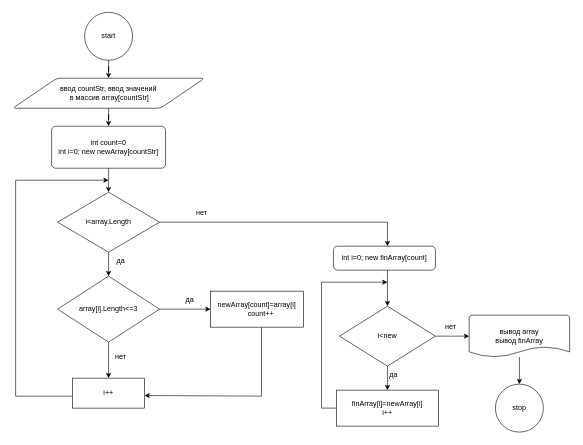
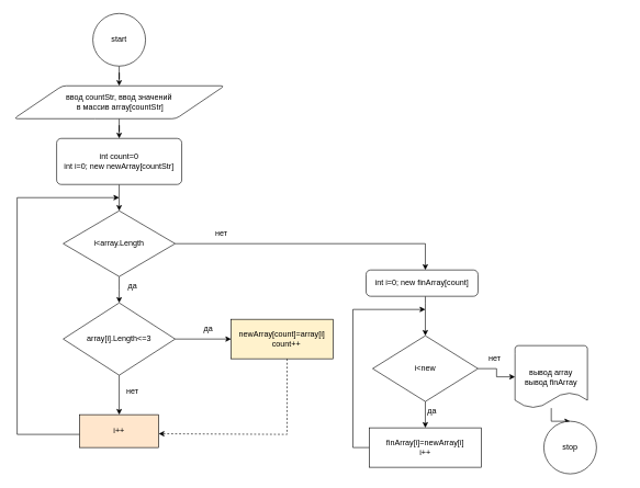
- <mxCell id="20" value="newArray[count]=array[i]&lt;br&gt;&amp;nbsp;&amp;nbsp;&amp;nbsp; count++" style="whiteSpace=wrap;html=1;" parent="1" vertex="1"><mxGeometry x="350" y="485" width="155" height="60" as="geometry" /></mxCell>
+ <mxCell id="20" value="newArray[count]=array[i]&lt;br&gt;&amp;nbsp;&amp;nbsp;&amp;nbsp; count++" style="whiteSpace=wrap;html=1;fillColor=#fff2cc;" parent="1" vertex="1"><mxGeometry x="350" y="485" width="155" height="60" as="geometry" /></mxCell>
- <mxCell id="9" value="&lt;div&gt;вывод array&lt;/div&gt;&lt;div&gt;вывод finArray&lt;br&gt;&lt;/div&gt;" style="strokeWidth=1;html=1;shape=mxgraph.flowchart.document2;whiteSpace=wrap;size=0.25;" parent="1" vertex="1"><mxGeometry x="781.25" y="525" width="167.5" height="70" as="geometry" /></mxCell>
+ <mxCell id="9" value="&lt;div&gt;вывод array&lt;/div&gt;&lt;div&gt;вывод finArray&lt;br&gt;&lt;/div&gt;" style="strokeWidth=1;html=1;shape=mxgraph.flowchart.document2;whiteSpace=wrap;size=0.25;" parent="1" vertex="1"><mxGeometry x="781.25" y="525" width="110" height="95" as="geometry" /></mxCell>
- <mxCell id="24" value="i++" style="whiteSpace=wrap;html=1;" parent="1" vertex="1"><mxGeometry x="120" y="630" width="120" height="50" as="geometry" /></mxCell>
+ <mxCell id="24" value="i++" style="whiteSpace=wrap;html=1;fillColor=#ffe6cc;" parent="1" vertex="1"><mxGeometry x="120" y="630" width="120" height="50" as="geometry" /></mxCell>
- <mxCell id="19" style="edgeStyle=orthogonalEdgeStyle;rounded=0;orthogonalLoop=1;jettySize=auto;html=1;entryX=1;entryY=0.58;entryDx=0;entryDy=0;entryPerimeter=0;" parent="1" source="20" target="24" edge="1"><mxGeometry relative="1" as="geometry"><mxPoint x="255" y="660" as="targetPoint" /><Array as="points"><mxPoint x="435" y="660" /></Array></mxGeometry></mxCell>
+ <mxCell id="19" style="edgeStyle=orthogonalEdgeStyle;rounded=0;orthogonalLoop=1;jettySize=auto;html=1;entryX=1;entryY=0.58;entryDx=0;entryDy=0;entryPerimeter=0;dashed=1;" parent="1" source="20" target="24" edge="1"><mxGeometry relative="1" as="geometry"><mxPoint x="255" y="660" as="targetPoint" /><Array as="points"><mxPoint x="435" y="660" /></Array></mxGeometry></mxCell>
